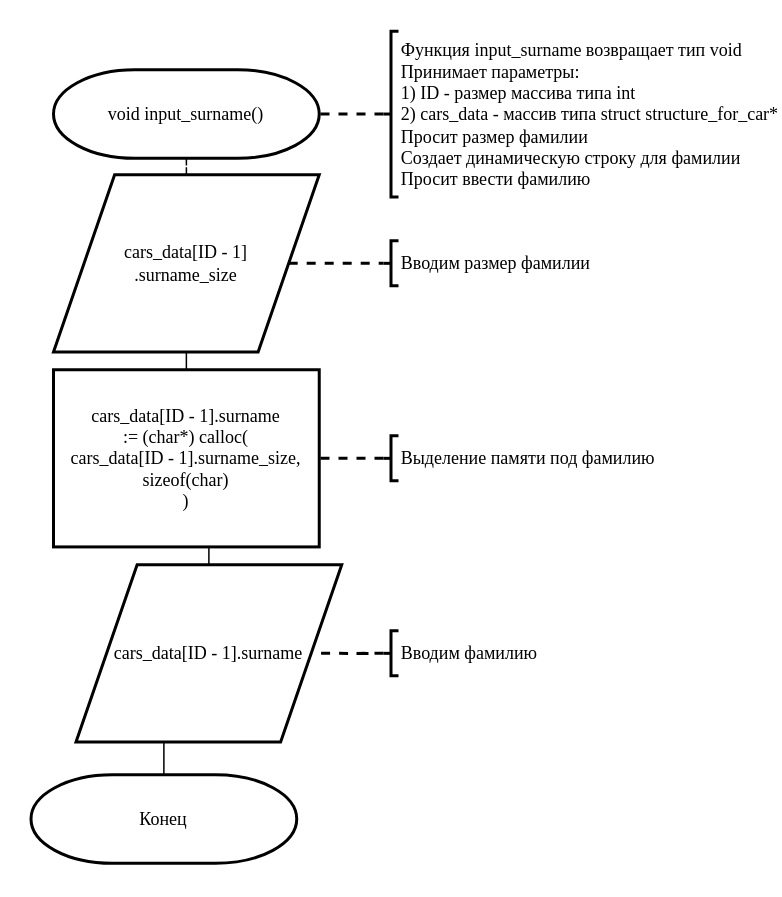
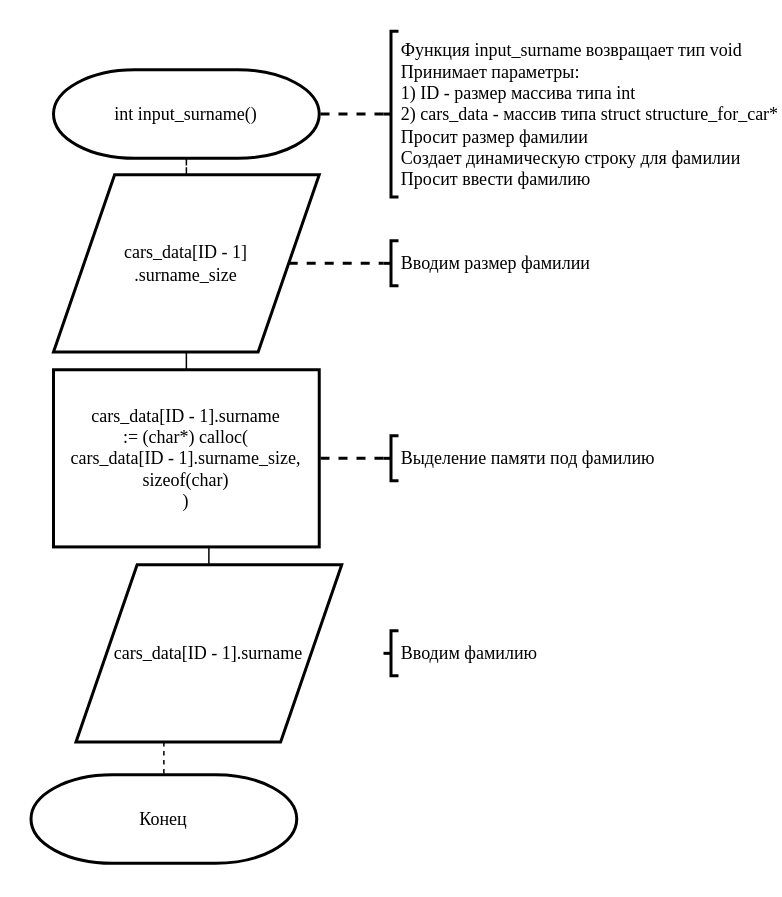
- <mxCell id="3" value="&lt;font face=&quot;Times New Roman&quot;&gt;void input_surname()&lt;/font&gt;" style="strokeWidth=2;html=1;shape=mxgraph.flowchart.terminator;whiteSpace=wrap;" parent="1" vertex="1"><mxGeometry x="35" y="46" width="177.165" height="59.055" as="geometry" /></mxCell>
+ <mxCell id="3" value="&lt;font face=&quot;Times New Roman&quot;&gt;int input_surname()&lt;/font&gt;" style="strokeWidth=2;html=1;shape=mxgraph.flowchart.terminator;whiteSpace=wrap;" parent="1" vertex="1"><mxGeometry x="35" y="46" width="177.165" height="59.055" as="geometry" /></mxCell>
- <mxCell id="17" style="edgeStyle=orthogonalEdgeStyle;rounded=0;orthogonalLoop=1;jettySize=auto;html=1;exitX=0;exitY=0.5;exitDx=0;exitDy=0;exitPerimeter=0;entryX=1;entryY=0.5;entryDx=0;entryDy=0;dashed=1;endArrow=none;endFill=0;strokeWidth=2;" parent="1" source="18" target="10" edge="1"><mxGeometry relative="1" as="geometry" /></mxCell>
- <mxCell id="9" style="edgeStyle=orthogonalEdgeStyle;rounded=0;orthogonalLoop=1;jettySize=auto;html=1;exitX=0.5;exitY=1;exitDx=0;exitDy=0;entryX=0.5;entryY=0;entryDx=0;entryDy=0;entryPerimeter=0;endArrow=none;endFill=0;strokeWidth=1;" parent="1" source="10" target="11" edge="1"><mxGeometry relative="1" as="geometry" /></mxCell>
+ <mxCell id="9" style="edgeStyle=orthogonalEdgeStyle;rounded=0;orthogonalLoop=1;jettySize=auto;html=1;exitX=0.5;exitY=1;exitDx=0;exitDy=0;entryX=0.5;entryY=0;entryDx=0;entryDy=0;entryPerimeter=0;endArrow=none;endFill=0;strokeWidth=1;dashed=1;" parent="1" source="10" target="11" edge="1"><mxGeometry relative="1" as="geometry" /></mxCell>
